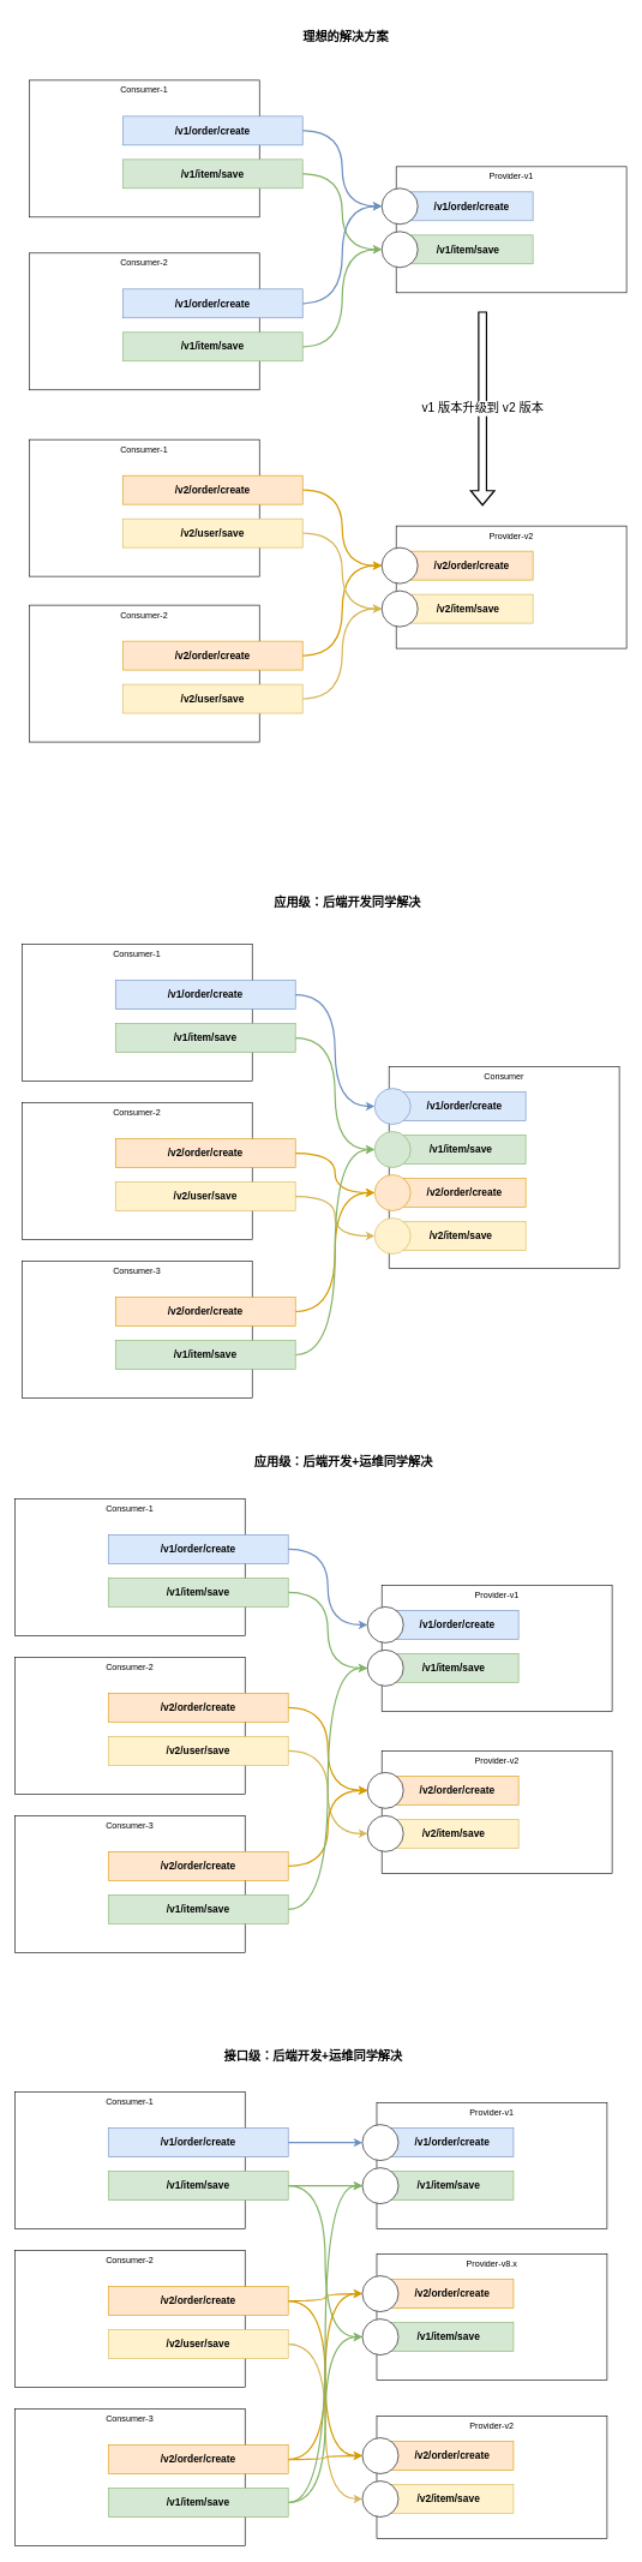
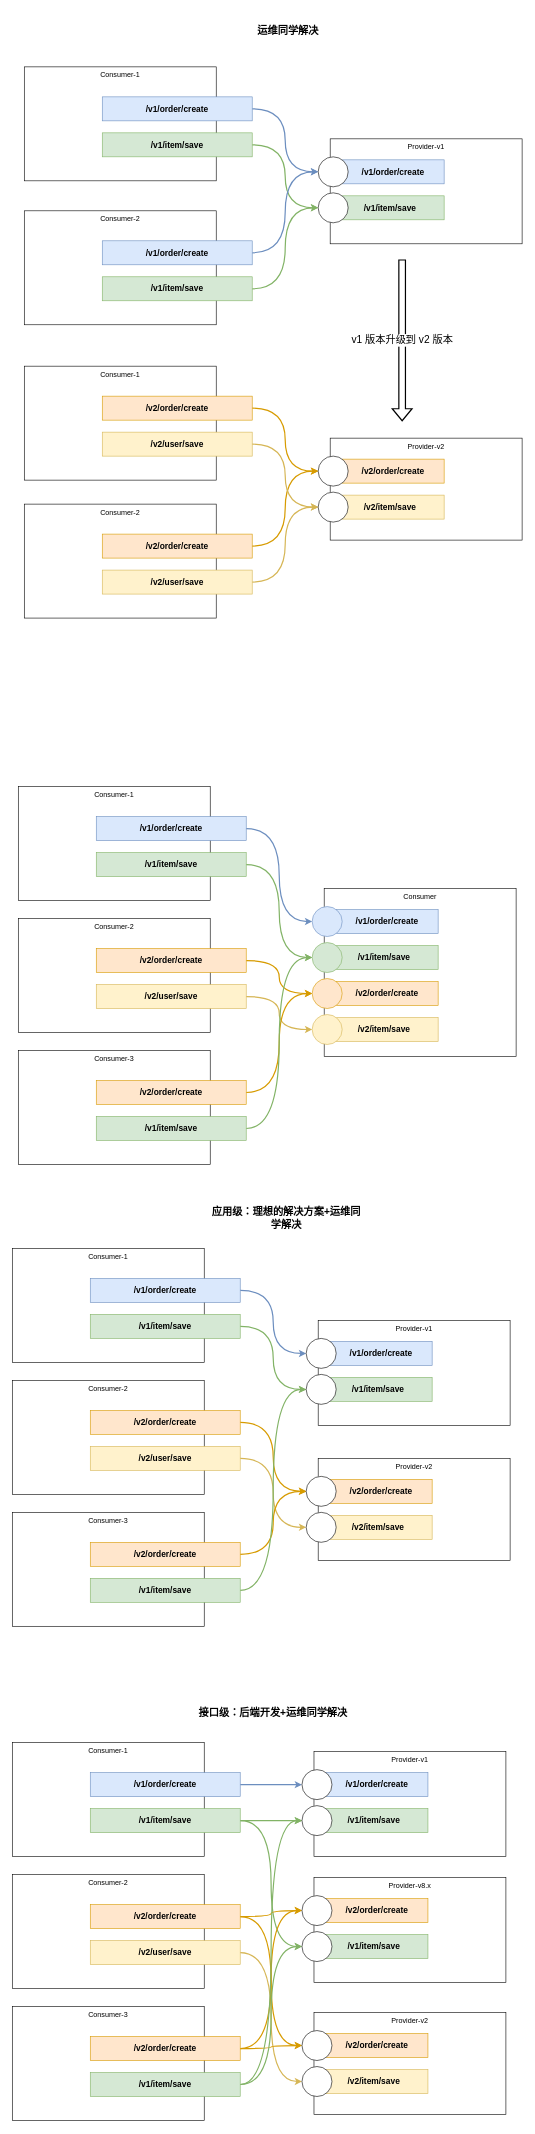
- <mxCell id="83" value="理想的解决方案" style="text;html=1;strokeColor=none;fillColor=none;align=center;verticalAlign=middle;whiteSpace=wrap;rounded=0;fontSize=17;fontStyle=1" vertex="1" parent="1"><mxGeometry x="400" y="20" width="160" height="60" as="geometry" /></mxCell>
+ <mxCell id="83" value="运维同学解决" style="text;html=1;strokeColor=none;fillColor=none;align=center;verticalAlign=middle;whiteSpace=wrap;rounded=0;fontSize=17;fontStyle=1" vertex="1" parent="1"><mxGeometry x="400" y="20" width="160" height="60" as="geometry" /></mxCell>
- <mxCell id="26" value="应用级：后端开发同学解决" style="text;html=1;strokeColor=none;fillColor=none;align=center;verticalAlign=middle;whiteSpace=wrap;rounded=0;fontSize=17;fontStyle=1" vertex="1" parent="1"><mxGeometry x="363" y="1222" width="239" height="60" as="geometry" /></mxCell>
- <mxCell id="52" value="应用级：后端开发+运维同学解决" style="text;html=1;strokeColor=none;fillColor=none;align=center;verticalAlign=middle;whiteSpace=wrap;rounded=0;fontSize=17;fontStyle=1" vertex="1" parent="1"><mxGeometry x="350" y="2000" width="254" height="60" as="geometry" /></mxCell>
+ <mxCell id="52" value="应用级：理想的解决方案+运维同学解决" style="text;html=1;strokeColor=none;fillColor=none;align=center;verticalAlign=middle;whiteSpace=wrap;rounded=0;fontSize=17;fontStyle=1" vertex="1" parent="1"><mxGeometry x="350" y="2000" width="254" height="60" as="geometry" /></mxCell>
- <mxCell id="119" value="接口级：后端开发+运维同学解决" style="text;html=1;strokeColor=none;fillColor=none;align=center;verticalAlign=middle;whiteSpace=wrap;rounded=0;fontSize=17;fontStyle=1" vertex="1" parent="1"><mxGeometry x="308" y="2825" width="254" height="60" as="geometry" /></mxCell>
+ <mxCell id="119" value="接口级：后端开发+运维同学解决" style="text;html=1;strokeColor=none;fillColor=none;align=center;verticalAlign=middle;whiteSpace=wrap;rounded=0;fontSize=17;fontStyle=1" vertex="1" parent="1"><mxGeometry x="328" y="2825" width="254" height="60" as="geometry" /></mxCell>
